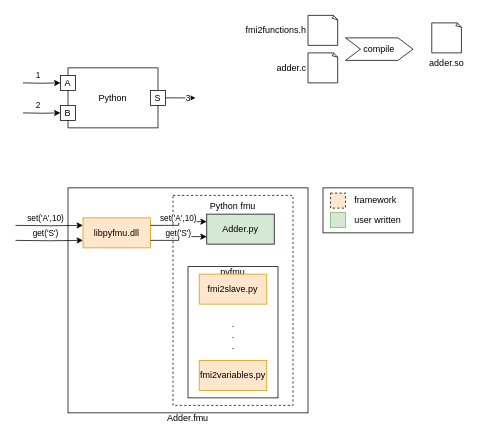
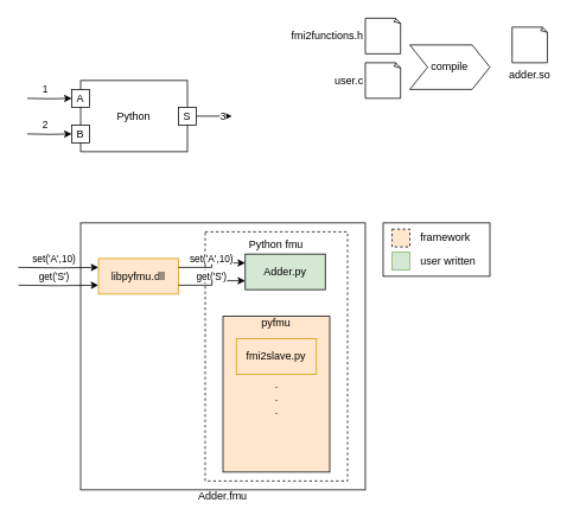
- <mxCell id="28" value="compile" style="shape=step;perimeter=stepPerimeter;whiteSpace=wrap;html=1;fixedSize=1;strokeColor=#000000;align=center;" vertex="1" parent="1"><mxGeometry x="460" y="50" width="90" height="30" as="geometry" /></mxCell>
+ <mxCell id="28" value="compile" style="shape=step;perimeter=stepPerimeter;whiteSpace=wrap;html=1;fixedSize=1;strokeColor=#000000;align=center;" vertex="1" parent="1"><mxGeometry x="460" y="50" width="90" height="50" as="geometry" /></mxCell>
- <mxCell id="27" value="adder.c" style="whiteSpace=wrap;html=1;shape=mxgraph.basic.document;strokeColor=#000000;align=right;labelPosition=left;verticalLabelPosition=middle;verticalAlign=middle;" vertex="1" parent="1"><mxGeometry x="410" y="70" width="40" height="40" as="geometry" /></mxCell>
+ <mxCell id="27" value="user.c" style="whiteSpace=wrap;html=1;shape=mxgraph.basic.document;strokeColor=#000000;align=right;labelPosition=left;verticalLabelPosition=middle;verticalAlign=middle;" vertex="1" parent="1"><mxGeometry x="410" y="70" width="40" height="40" as="geometry" /></mxCell>
- <mxCell id="17" value="fmi2slave.py" style="rounded=0;whiteSpace=wrap;html=1;fillColor=#ffe6cc;strokeColor=#d79b00;" vertex="1" parent="1"><mxGeometry x="265" y="365" width="90" height="40" as="geometry" /></mxCell>
+ <mxCell id="17" value="fmi2slave.py" style="rounded=0;whiteSpace=wrap;html=1;fillColor=#ffe6cc;strokeColor=#d79b00;" vertex="1" parent="1"><mxGeometry x="265" y="380" width="90" height="40" as="geometry" /></mxCell>
- <mxCell id="7" value="pyfmu" style="rounded=0;whiteSpace=wrap;html=1;verticalAlign=top;spacing=-4;" vertex="1" parent="1"><mxGeometry x="250" y="355" width="120" height="175" as="geometry" /></mxCell>
+ <mxCell id="7" value="pyfmu" style="rounded=0;whiteSpace=wrap;html=1;verticalAlign=top;spacing=-4;fillColor=#ffe6cc;" vertex="1" parent="1"><mxGeometry x="250" y="355" width="120" height="175" as="geometry" /></mxCell>
- <mxCell id="18" value="fmi2variables.py" style="rounded=0;whiteSpace=wrap;html=1;fillColor=#ffe6cc;strokeColor=#d79b00;" vertex="1" parent="1"><mxGeometry x="265" y="480" width="90" height="40" as="geometry" /></mxCell>
